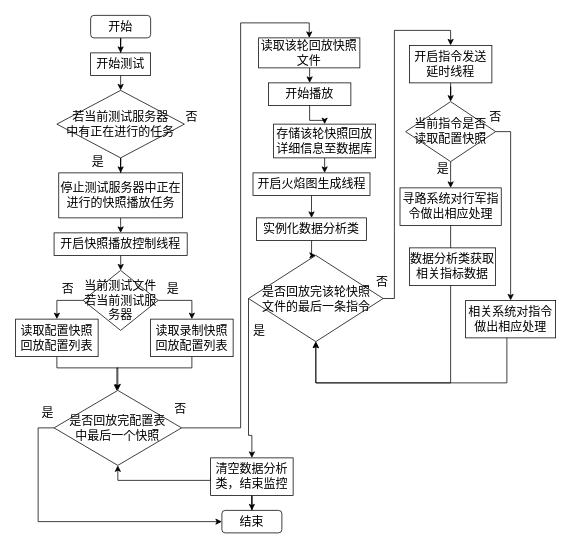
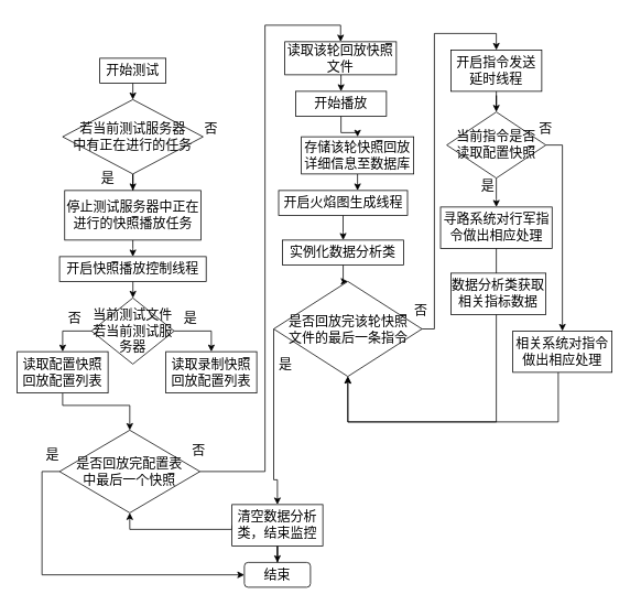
- <mxCell id="3" value="开始" style="rounded=1;whiteSpace=wrap;html=1;fontSize=16;glass=0;strokeWidth=1;shadow=0;" parent="1" vertex="1"><mxGeometry x="120" y="20" width="80" height="30" as="geometry" /></mxCell>
- <mxCell id="2" style="edgeStyle=orthogonalEdgeStyle;rounded=0;orthogonalLoop=1;jettySize=auto;html=1;entryX=0.5;entryY=0;entryDx=0;entryDy=0;fontSize=16;" parent="1" source="3" target="5" edge="1"><mxGeometry relative="1" as="geometry" /></mxCell>
- <mxCell id="19" style="edgeStyle=orthogonalEdgeStyle;rounded=0;orthogonalLoop=1;jettySize=auto;html=1;fontSize=16;" parent="1" source="20" target="12" edge="1"><mxGeometry relative="1" as="geometry"><Array as="points"><mxPoint x="255" y="490" /><mxPoint x="155" y="490" /></Array></mxGeometry></mxCell>
